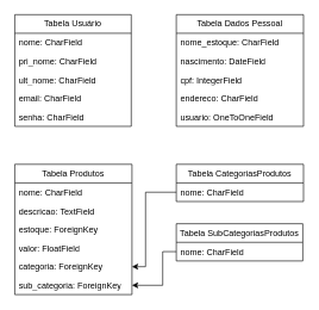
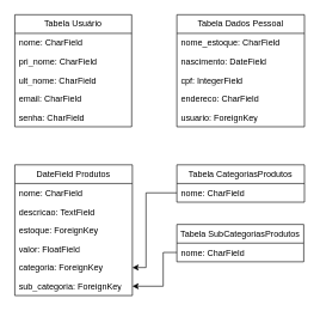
- <mxCell id="13" value="&lt;div&gt;usuario: OneToOneField&lt;/div&gt;" style="text;strokeColor=none;fillColor=none;align=left;verticalAlign=top;spacingLeft=4;spacingRight=4;overflow=hidden;rotatable=0;points=[[0,0.5],[1,0.5]];portConstraint=eastwest;whiteSpace=wrap;html=1;" vertex="1" parent="8"><mxGeometry y="130" width="178" height="26" as="geometry" /></mxCell>
+ <mxCell id="13" value="&lt;div&gt;usuario: ForeignKey&lt;/div&gt;" style="text;strokeColor=none;fillColor=none;align=left;verticalAlign=top;spacingLeft=4;spacingRight=4;overflow=hidden;rotatable=0;points=[[0,0.5],[1,0.5]];portConstraint=eastwest;whiteSpace=wrap;html=1;" vertex="1" parent="8"><mxGeometry y="130" width="178" height="26" as="geometry" /></mxCell>
- <mxCell id="14" value="Tabela Produtos" style="swimlane;fontStyle=0;childLayout=stackLayout;horizontal=1;startSize=26;fillColor=none;horizontalStack=0;resizeParent=1;resizeParentMax=0;resizeLast=0;collapsible=1;marginBottom=0;whiteSpace=wrap;html=1;" vertex="1" parent="1"><mxGeometry x="20" y="229" width="164" height="182" as="geometry" /></mxCell>
+ <mxCell id="14" value="DateField Produtos" style="swimlane;fontStyle=0;childLayout=stackLayout;horizontal=1;startSize=26;fillColor=none;horizontalStack=0;resizeParent=1;resizeParentMax=0;resizeLast=0;collapsible=1;marginBottom=0;whiteSpace=wrap;html=1;" vertex="1" parent="1"><mxGeometry x="20" y="229" width="164" height="182" as="geometry" /></mxCell>
